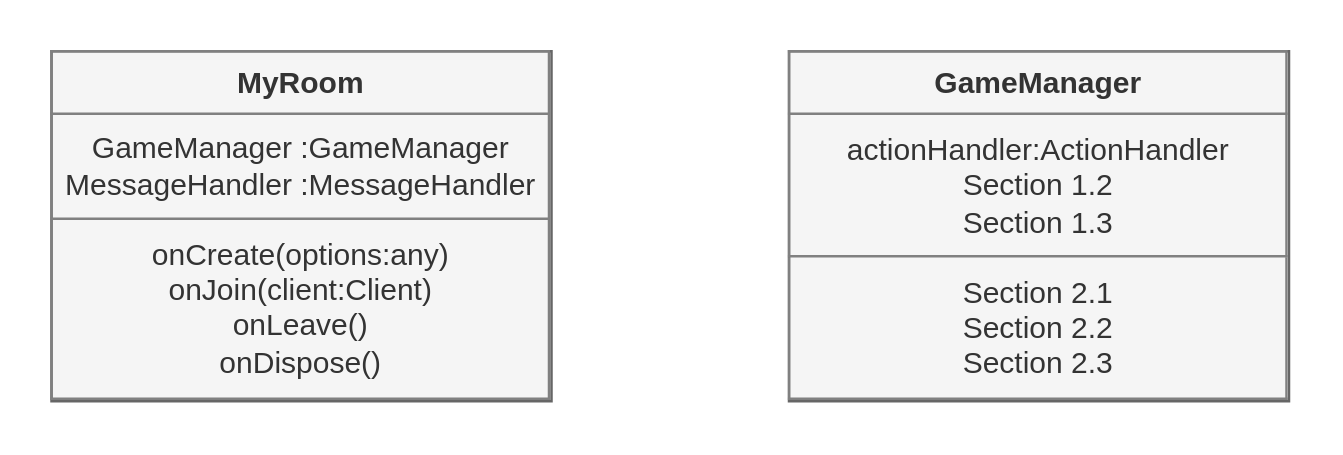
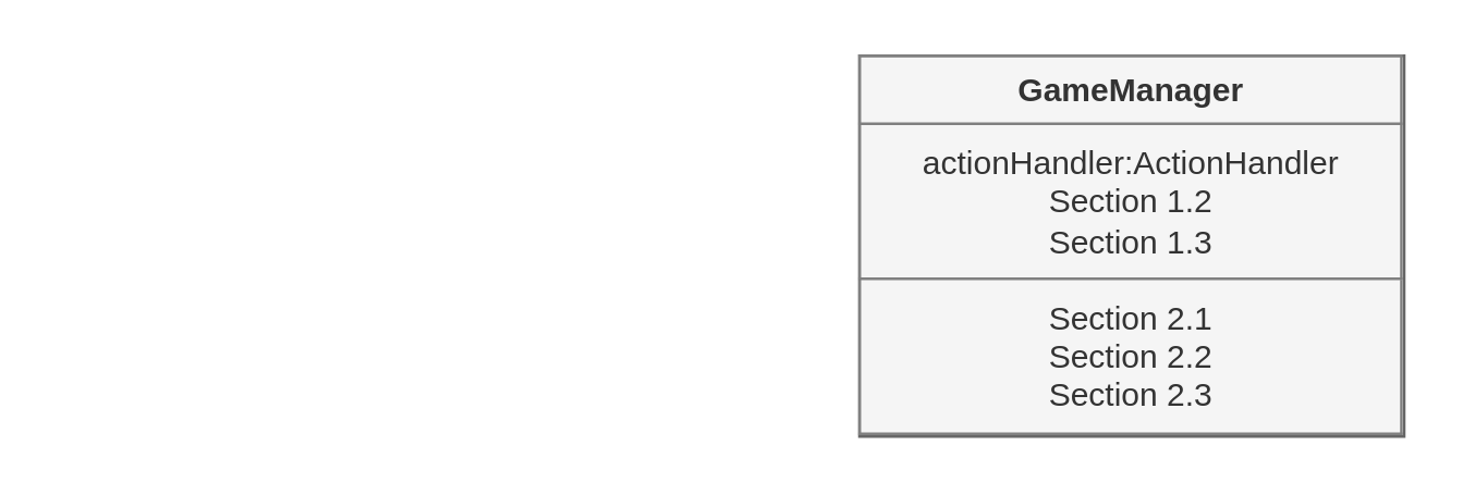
- <mxCell id="2" value="&lt;table border=&quot;1&quot; width=&quot;100%&quot; height=&quot;100%&quot; cellpadding=&quot;4&quot; style=&quot;width:100%;height:100%;border-collapse:collapse;&quot;&gt;&lt;tbody&gt;&lt;tr&gt;&lt;th align=&quot;center&quot;&gt;MyRoom&lt;/th&gt;&lt;/tr&gt;&lt;tr&gt;&lt;td align=&quot;center&quot;&gt;GameManager :GameManager&lt;br&gt;MessageHandler :MessageHandler&lt;/td&gt;&lt;/tr&gt;&lt;tr&gt;&lt;td align=&quot;center&quot;&gt;onCreate(options:any)&lt;br&gt;onJoin(client:Client)&lt;br&gt;onLeave()&lt;br&gt;onDispose()&lt;/td&gt;&lt;/tr&gt;&lt;/tbody&gt;&lt;/table&gt;" style="text;html=1;whiteSpace=wrap;overflow=fill;fillColor=#f5f5f5;fontColor=#333333;strokeColor=#666666;" vertex="1" parent="1"><mxGeometry x="20" y="20" width="200" height="140" as="geometry" /></mxCell>
